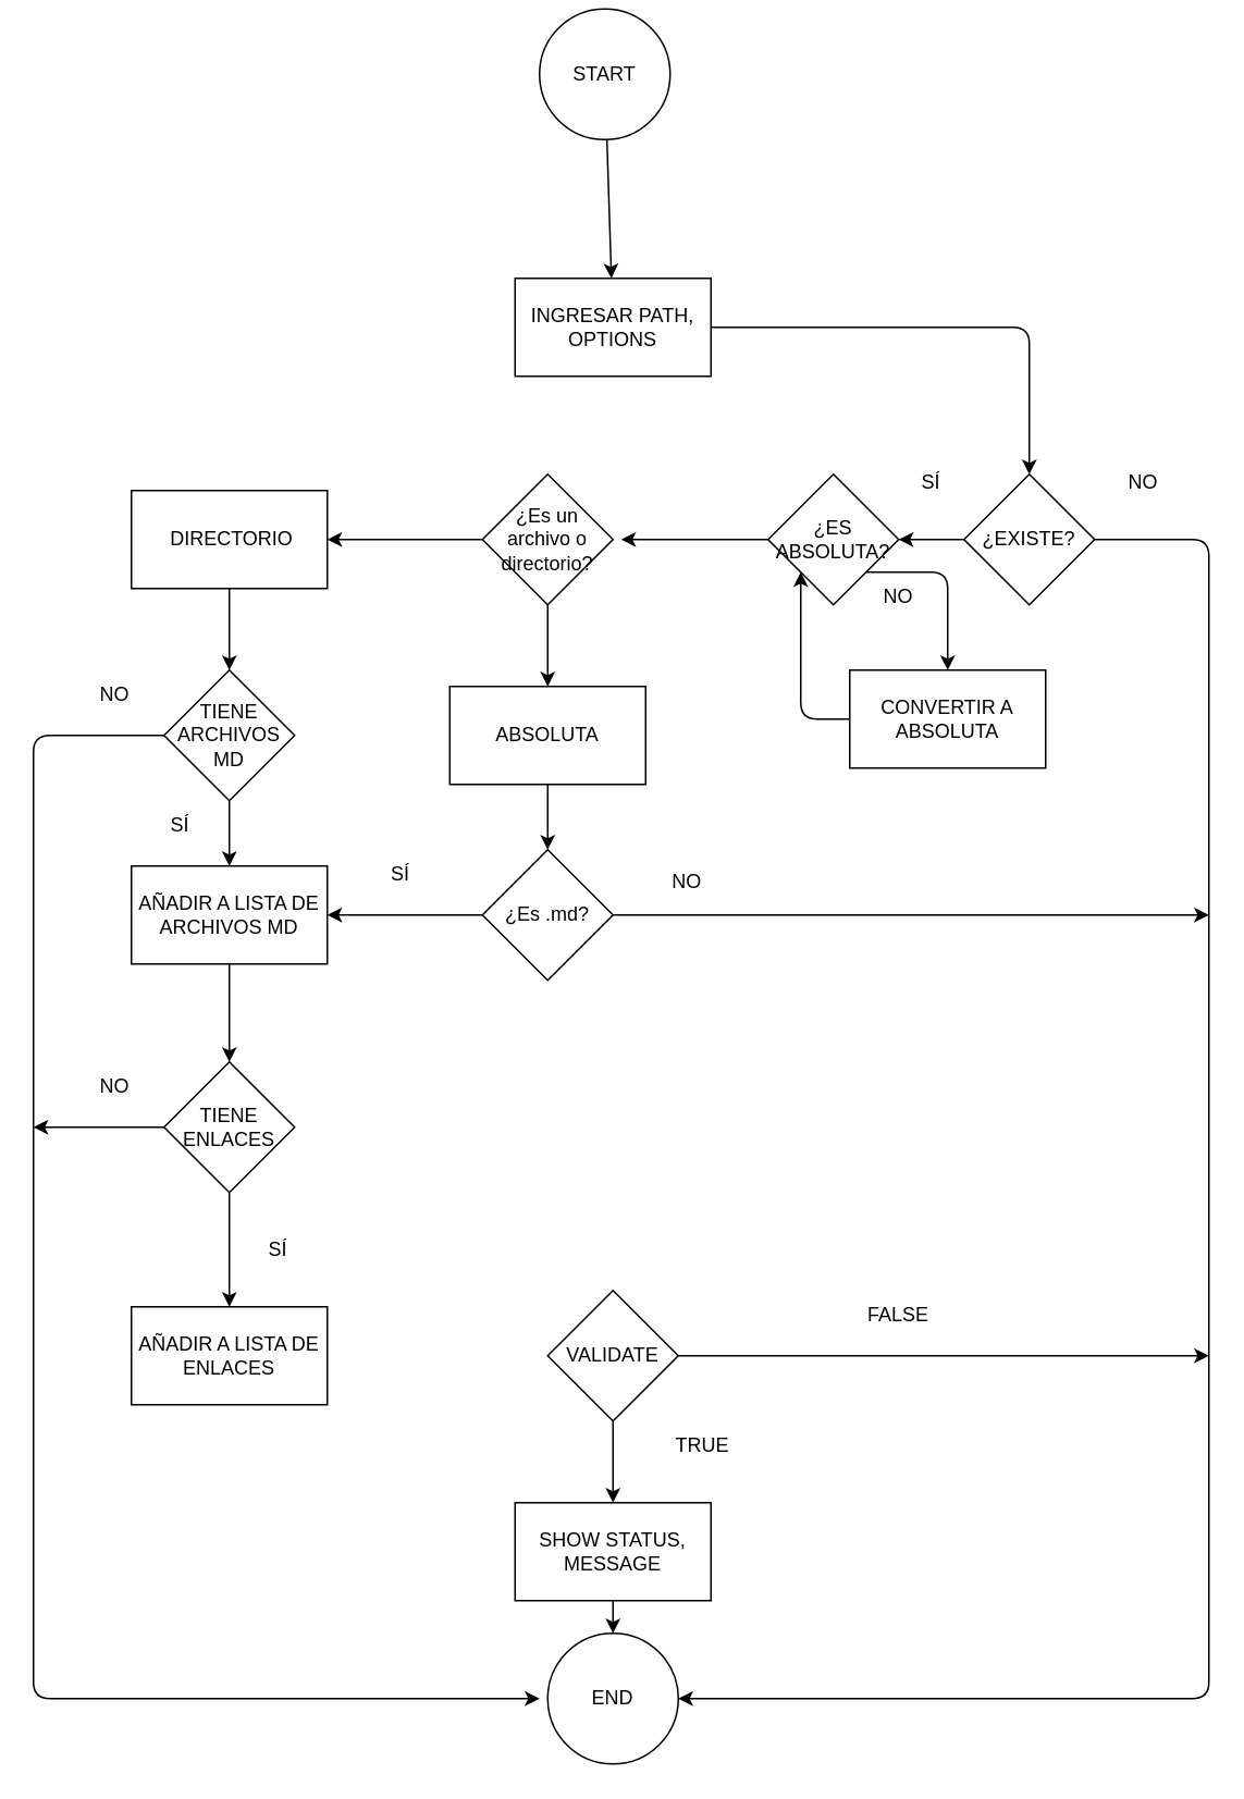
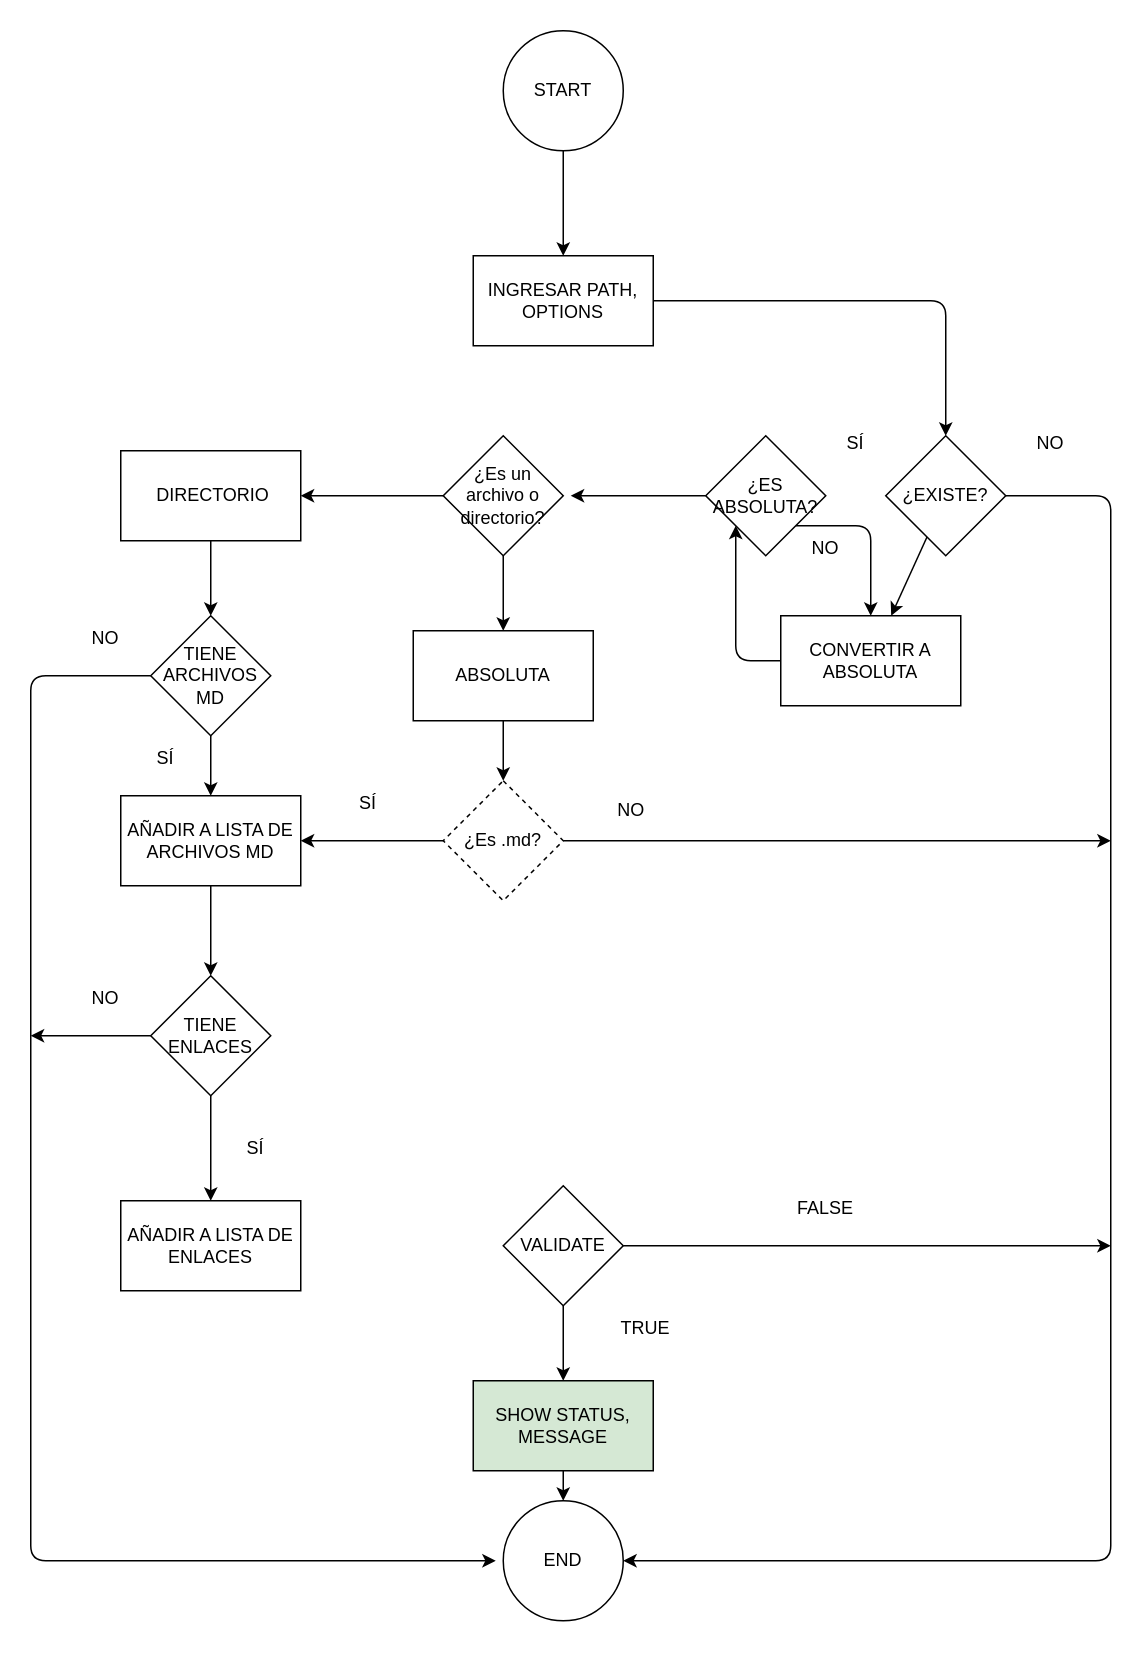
- <mxCell id="4" value="START" style="ellipse;whiteSpace=wrap;html=1;aspect=fixed;" parent="1" vertex="1"><mxGeometry x="330" y="5" width="80" height="80" as="geometry" /></mxCell>
+ <mxCell id="4" value="START" style="ellipse;whiteSpace=wrap;html=1;aspect=fixed;" parent="1" vertex="1"><mxGeometry x="335" y="20" width="80" height="80" as="geometry" /></mxCell>
- <mxCell id="9" value="" style="edgeStyle=none;html=1;" parent="1" source="10" target="15" edge="1"><mxGeometry relative="1" as="geometry" /></mxCell>
+ <mxCell id="9" value="" style="edgeStyle=none;html=1;" parent="1" source="10" target="8" edge="1"><mxGeometry relative="1" as="geometry" /></mxCell>
- <mxCell id="45" value="¿Es .md?" style="rhombus;whiteSpace=wrap;html=1;" parent="1" vertex="1"><mxGeometry x="295" y="520" width="80" height="80" as="geometry" /></mxCell>
+ <mxCell id="45" value="¿Es .md?" style="rhombus;whiteSpace=wrap;html=1;dashed=1;" parent="1" vertex="1"><mxGeometry x="295" y="520" width="80" height="80" as="geometry" /></mxCell>
- <mxCell id="37" value="SHOW STATUS, MESSAGE" style="rounded=0;whiteSpace=wrap;html=1;" parent="1" vertex="1"><mxGeometry x="315" y="920" width="120" height="60" as="geometry" /></mxCell>
+ <mxCell id="37" value="SHOW STATUS, MESSAGE" style="rounded=0;whiteSpace=wrap;html=1;fillColor=#d5e8d4;" parent="1" vertex="1"><mxGeometry x="315" y="920" width="120" height="60" as="geometry" /></mxCell>
